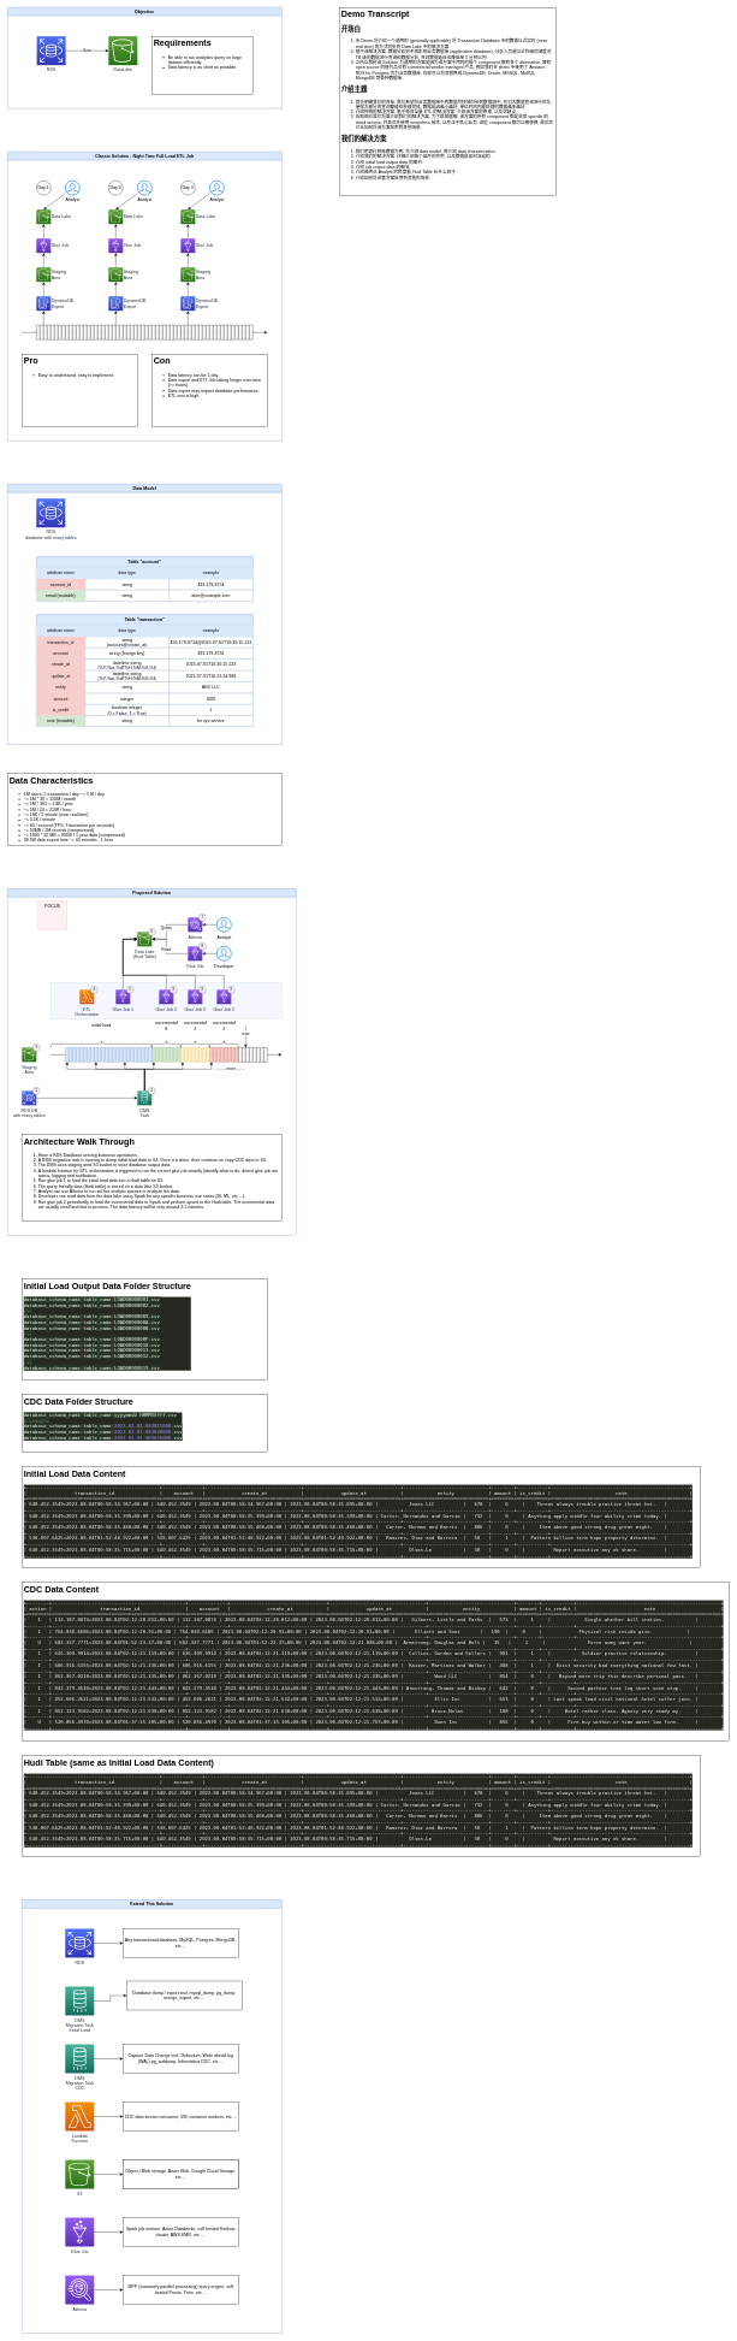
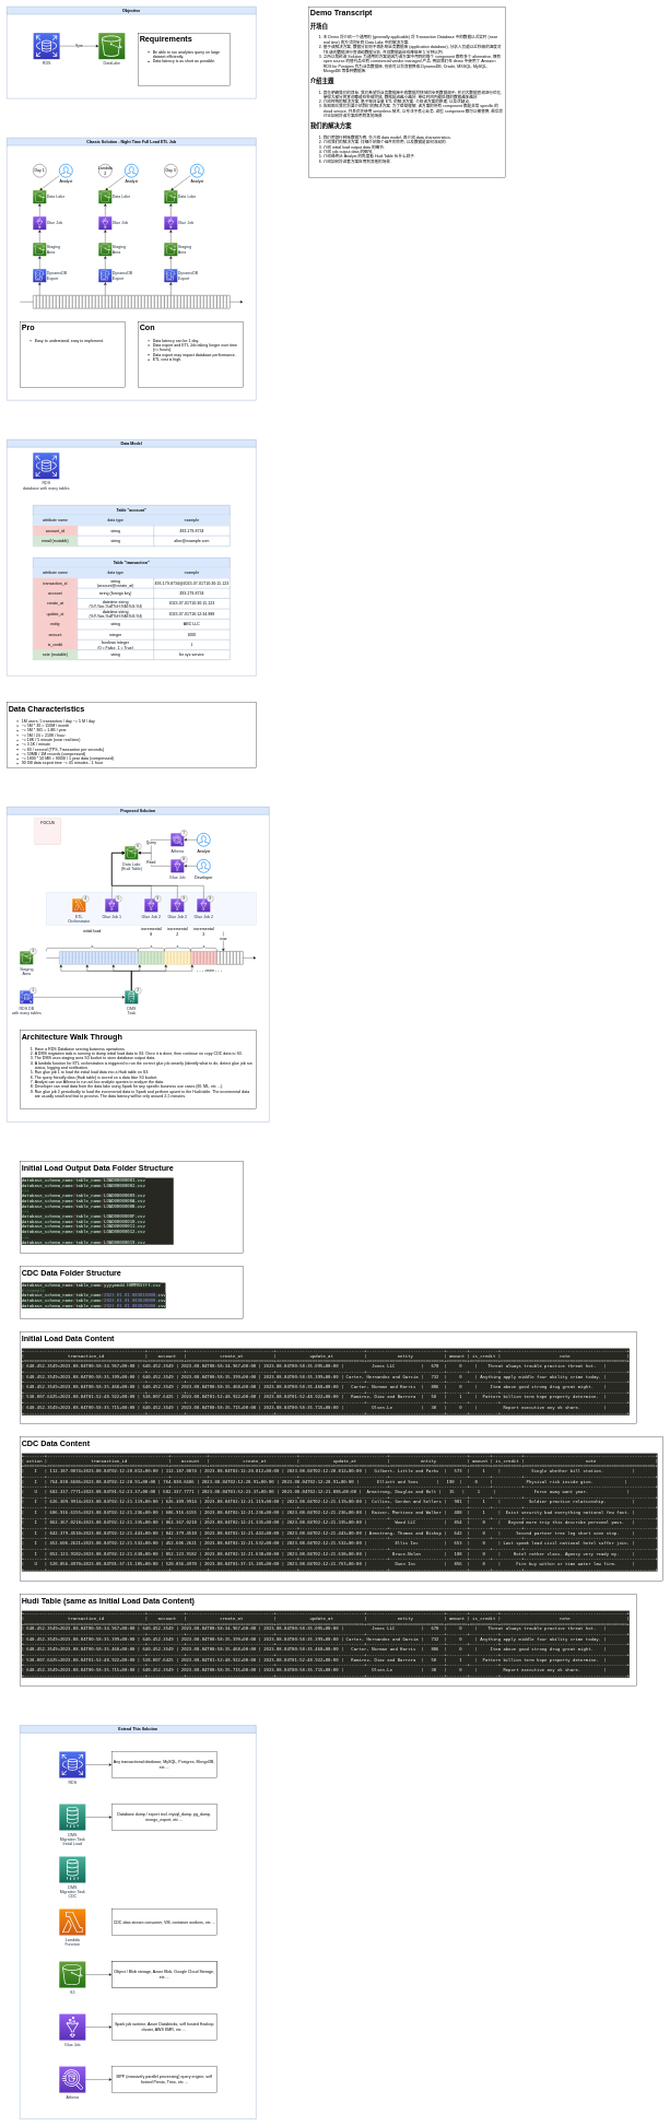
- <mxCell id="178" value="Day 2" style="ellipse;whiteSpace=wrap;html=1;aspect=fixed;" parent="99" vertex="1"><mxGeometry x="280" y="80" width="40" height="40" as="geometry" /></mxCell>
+ <mxCell id="178" value="Lambda 2" style="ellipse;whiteSpace=wrap;html=1;aspect=fixed;" parent="99" vertex="1"><mxGeometry x="280" y="80" width="40" height="40" as="geometry" /></mxCell>
- <mxCell id="255" value="Database dump / export tool, mysql_dump, pg_dump, mongo_export, etc ..." style="rounded=0;whiteSpace=wrap;html=1;" parent="1" vertex="1"><mxGeometry x="350" y="5485" width="320" height="80" as="geometry" /></mxCell>
+ <mxCell id="255" value="Database dump / export tool, mysql_dump, pg_dump, mongo_export, etc ..." style="rounded=0;whiteSpace=wrap;html=1;" parent="1" vertex="1"><mxGeometry x="340" y="5500" width="320" height="80" as="geometry" /></mxCell>
- <mxCell id="256" style="edgeStyle=orthogonalEdgeStyle;rounded=0;orthogonalLoop=1;jettySize=auto;html=1;exitX=1;exitY=0.5;exitDx=0;exitDy=0;exitPerimeter=0;entryX=0;entryY=0.5;entryDx=0;entryDy=0;" parent="1" source="261" target="257" edge="1"><mxGeometry relative="1" as="geometry"><mxPoint x="260" y="5700" as="sourcePoint" /></mxGeometry></mxCell>
- <mxCell id="257" value="Capture Data Change tool,&amp;nbsp;Debezium, Write ahead log (WAL) pg_waldump, Informatica CDC, etc ..." style="rounded=0;whiteSpace=wrap;html=1;" parent="1" vertex="1"><mxGeometry x="340" y="5660" width="320" height="80" as="geometry" /></mxCell>
- <mxCell id="267" style="edgeStyle=orthogonalEdgeStyle;rounded=0;orthogonalLoop=1;jettySize=auto;html=1;exitX=1;exitY=0.5;exitDx=0;exitDy=0;exitPerimeter=0;entryX=0;entryY=0.5;entryDx=0;entryDy=0;" parent="258" source="262" target="266" edge="1"><mxGeometry relative="1" as="geometry" /></mxCell>
